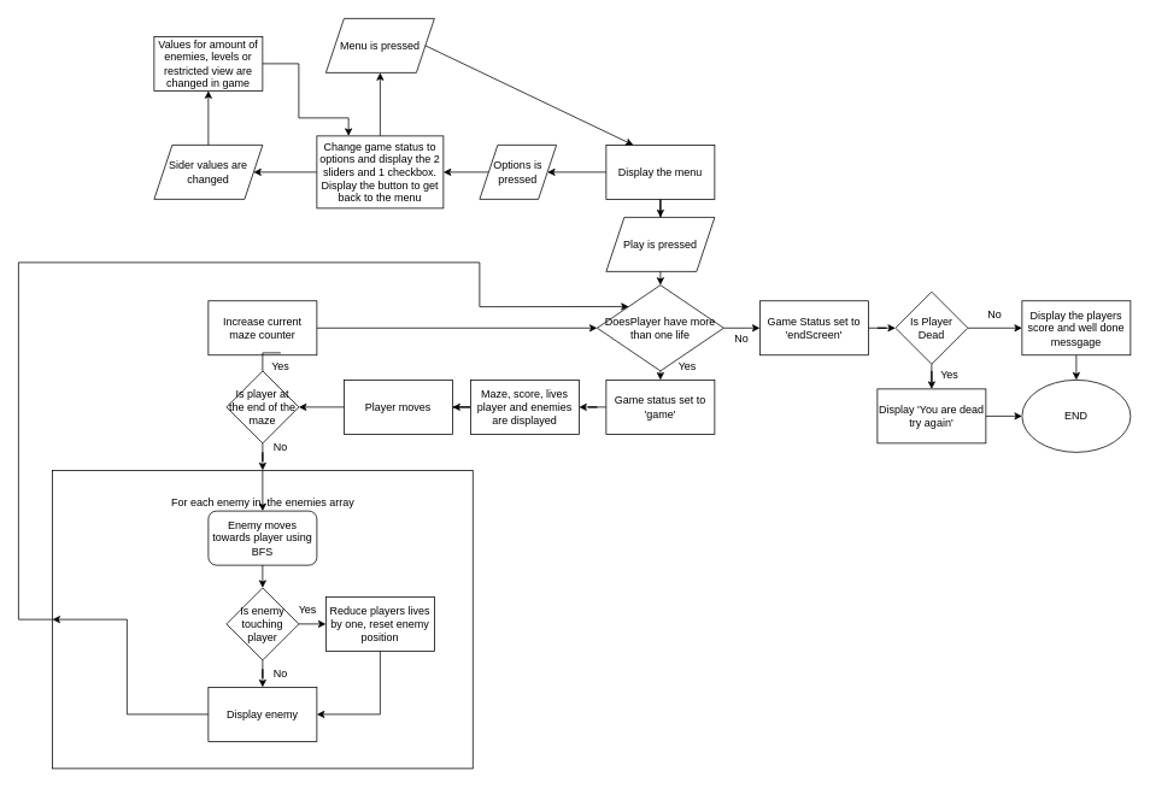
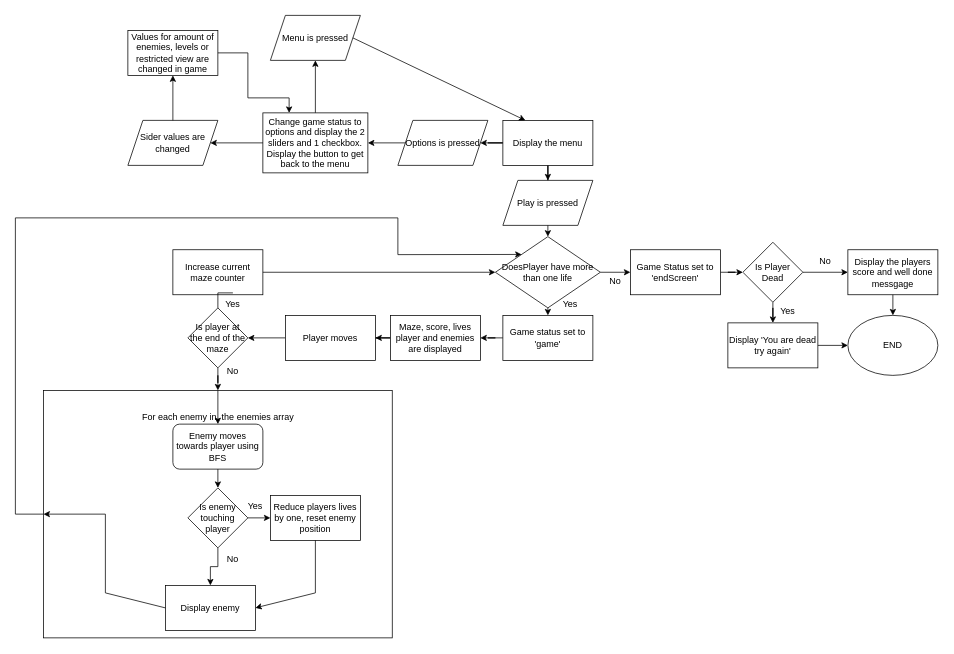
- <mxCell id="6" value="Options is pressed" style="shape=parallelogram;perimeter=parallelogramPerimeter;whiteSpace=wrap;html=1;fixedSize=1;" parent="1" vertex="1"><mxGeometry x="530" y="160" width="85" height="60" as="geometry" /></mxCell>
+ <mxCell id="6" value="Options is pressed" style="shape=parallelogram;perimeter=parallelogramPerimeter;whiteSpace=wrap;html=1;fixedSize=1;" parent="1" vertex="1"><mxGeometry x="530" y="160" width="120" height="60" as="geometry" /></mxCell>
- <mxCell id="35" value="Display enemy" style="whiteSpace=wrap;html=1;" vertex="1" parent="1"><mxGeometry x="230" y="760" width="120" height="60" as="geometry" /></mxCell>
+ <mxCell id="35" value="Display enemy" style="whiteSpace=wrap;html=1;" vertex="1" parent="1"><mxGeometry x="220" y="780" width="120" height="60" as="geometry" /></mxCell>
